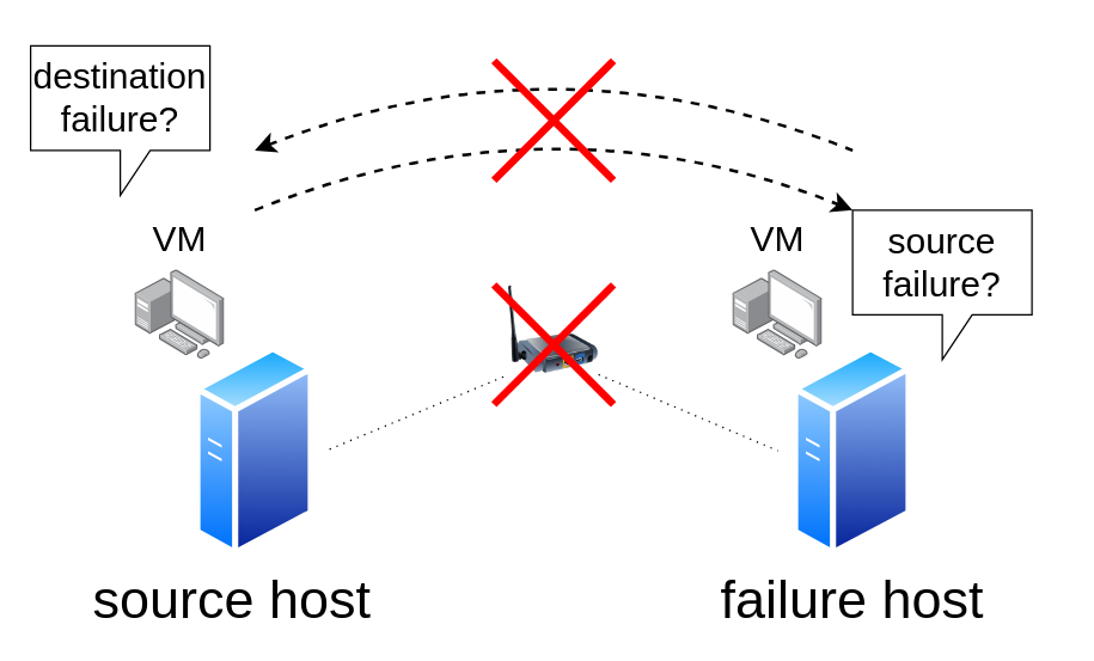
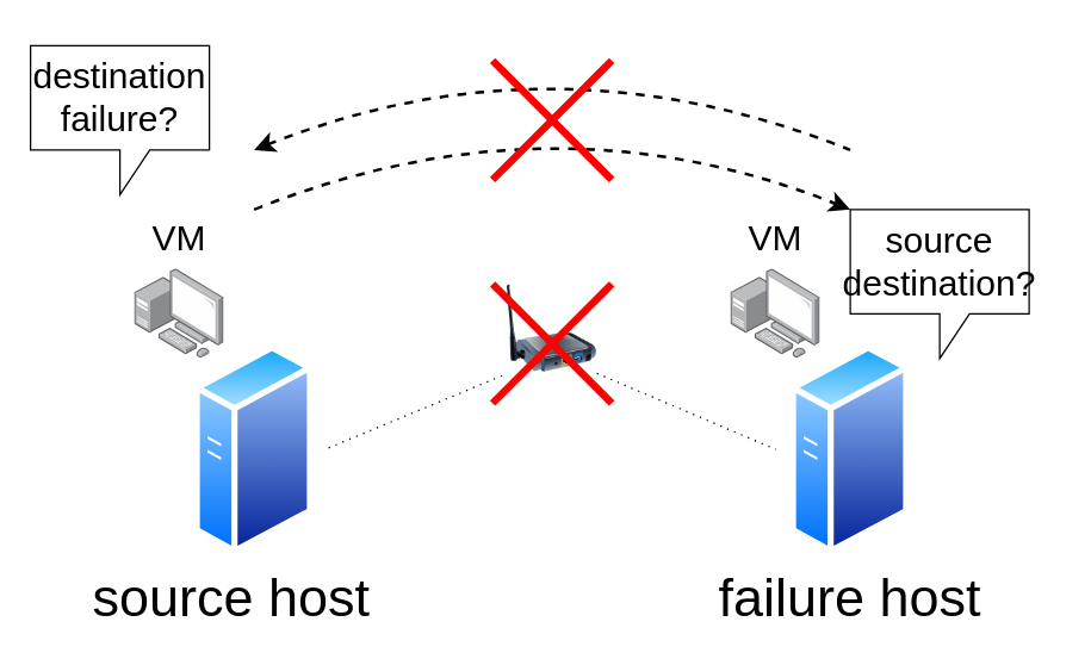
- <mxCell id="20" value="&lt;font style=&quot;font-size: 24px;&quot;&gt;source failure?&lt;/font&gt;" style="shape=callout;whiteSpace=wrap;html=1;perimeter=calloutPerimeter;" vertex="1" parent="1"><mxGeometry x="570" y="140" width="120" height="100" as="geometry" /></mxCell>
+ <mxCell id="20" value="&lt;font style=&quot;font-size: 24px;&quot;&gt;source destination?&lt;/font&gt;" style="shape=callout;whiteSpace=wrap;html=1;perimeter=calloutPerimeter;" vertex="1" parent="1"><mxGeometry x="570" y="140" width="120" height="100" as="geometry" /></mxCell>
